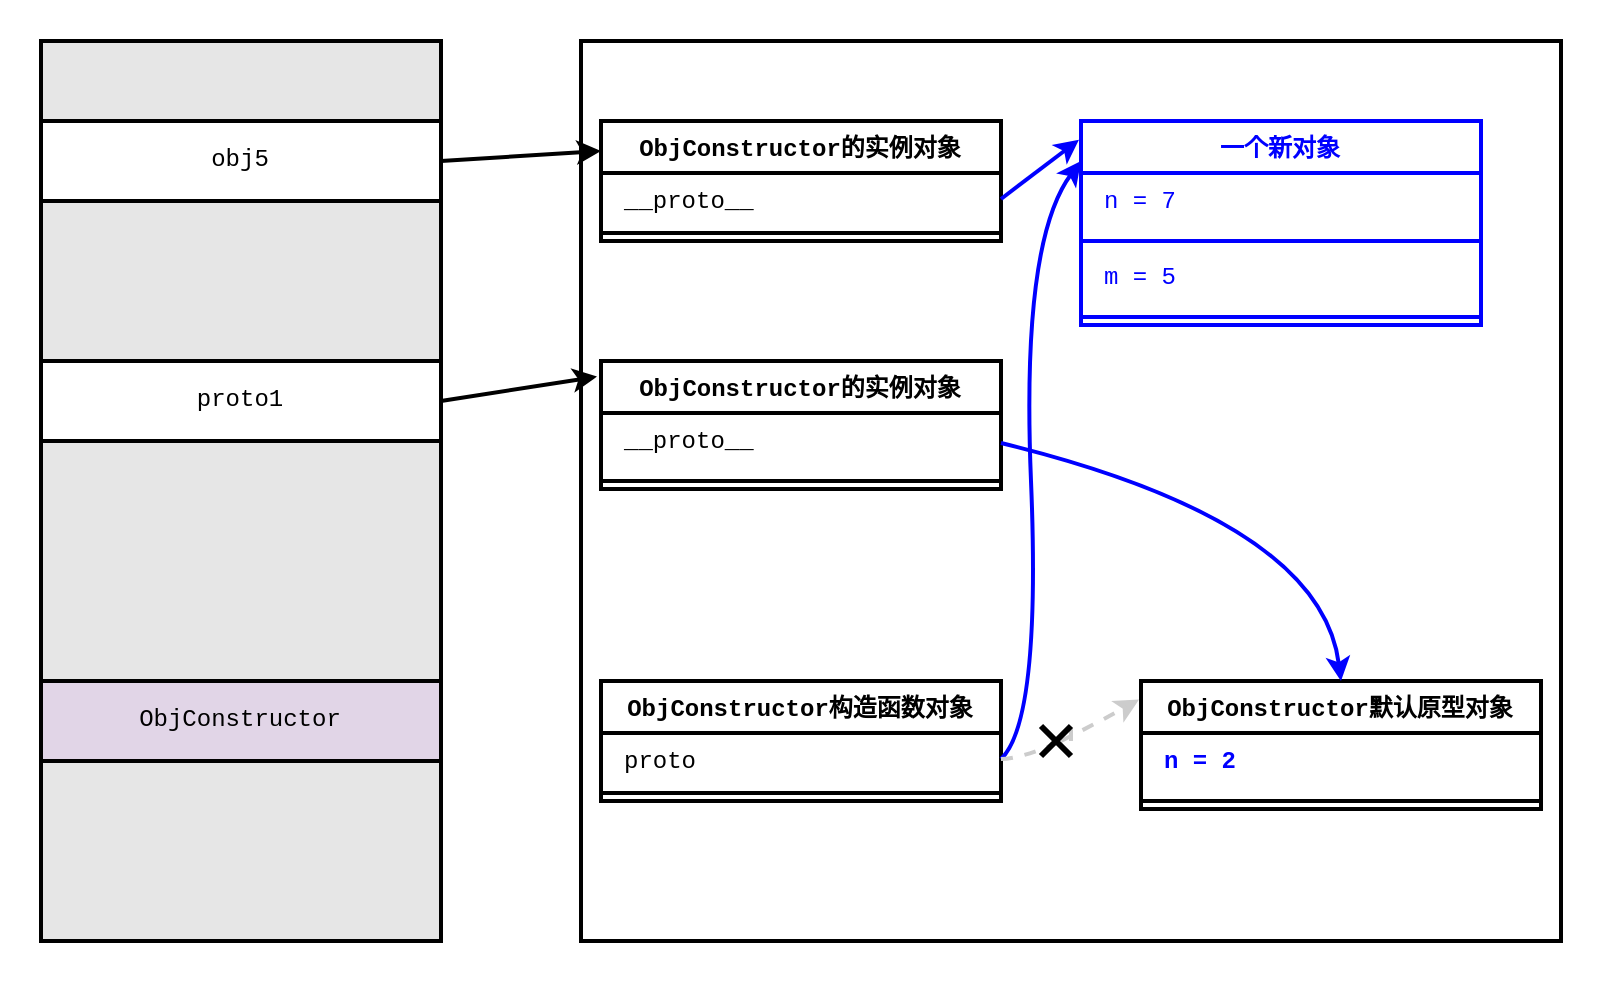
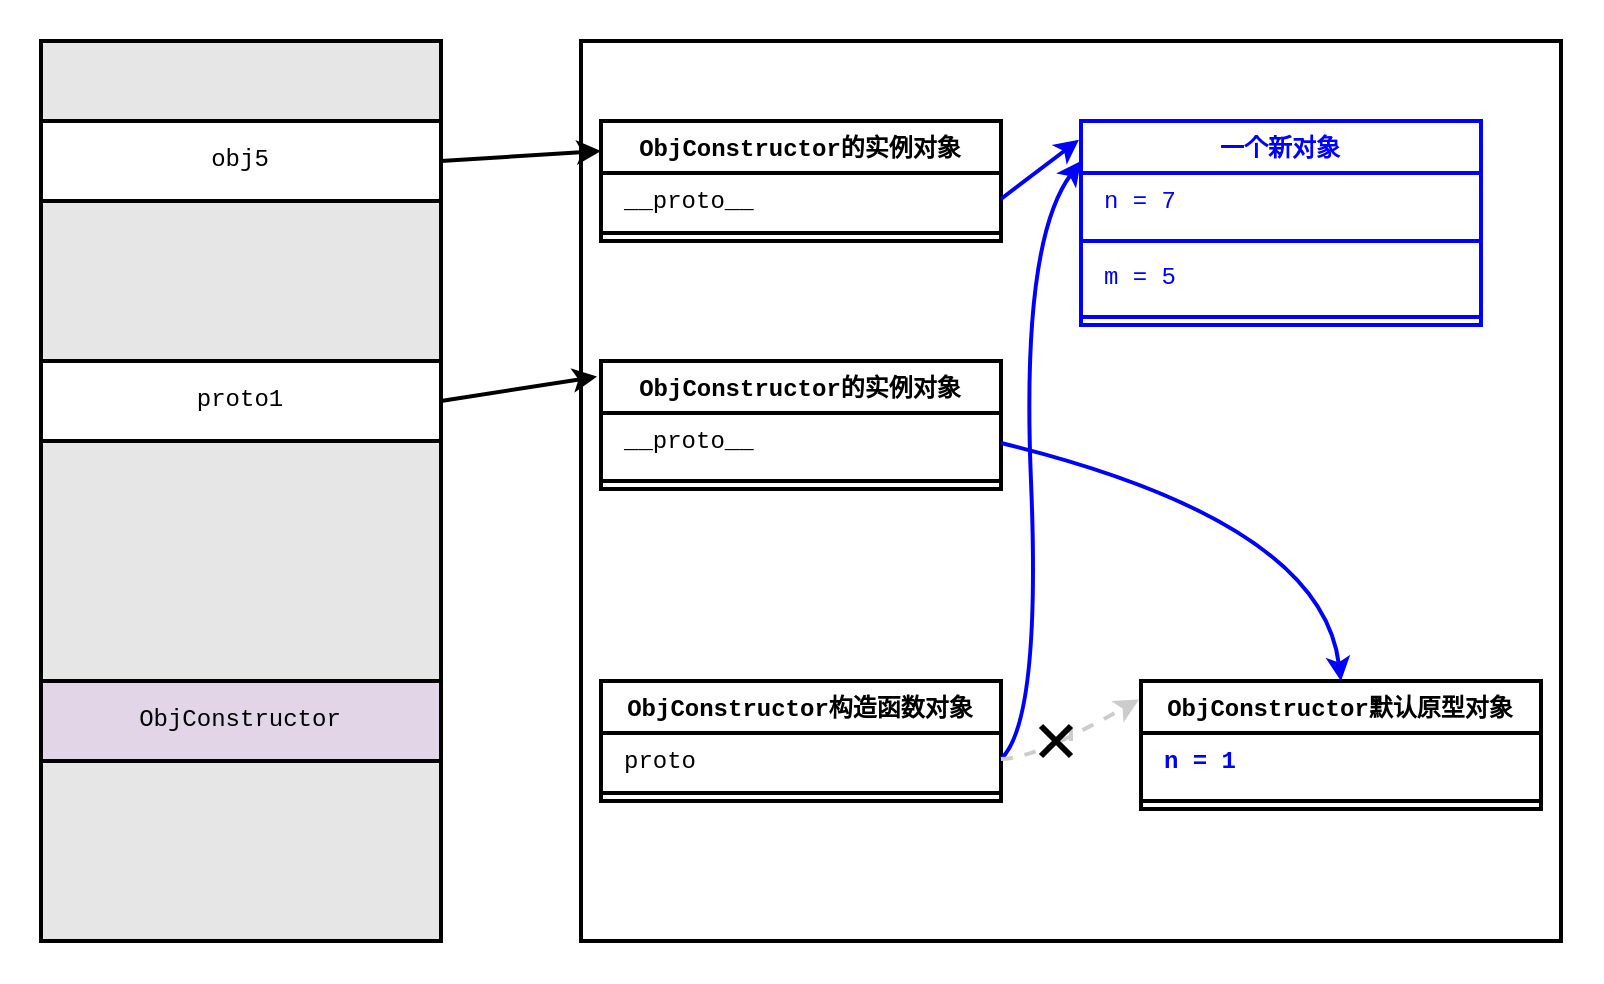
- <mxCell id="9" value="n = 2" style="text;html=1;strokeColor=none;fillColor=none;align=left;verticalAlign=middle;whiteSpace=wrap;rounded=0;labelBackgroundColor=none;fontFamily=Courier New;fontColor=#0000FF;spacingLeft=10;spacingRight=10;fontStyle=1" parent="8" vertex="1"><mxGeometry y="26" width="200" height="30" as="geometry" /></mxCell>
+ <mxCell id="9" value="n = 1" style="text;html=1;strokeColor=none;fillColor=none;align=left;verticalAlign=middle;whiteSpace=wrap;rounded=0;labelBackgroundColor=none;fontFamily=Courier New;fontColor=#0000FF;spacingLeft=10;spacingRight=10;fontStyle=1" parent="8" vertex="1"><mxGeometry y="26" width="200" height="30" as="geometry" /></mxCell>
